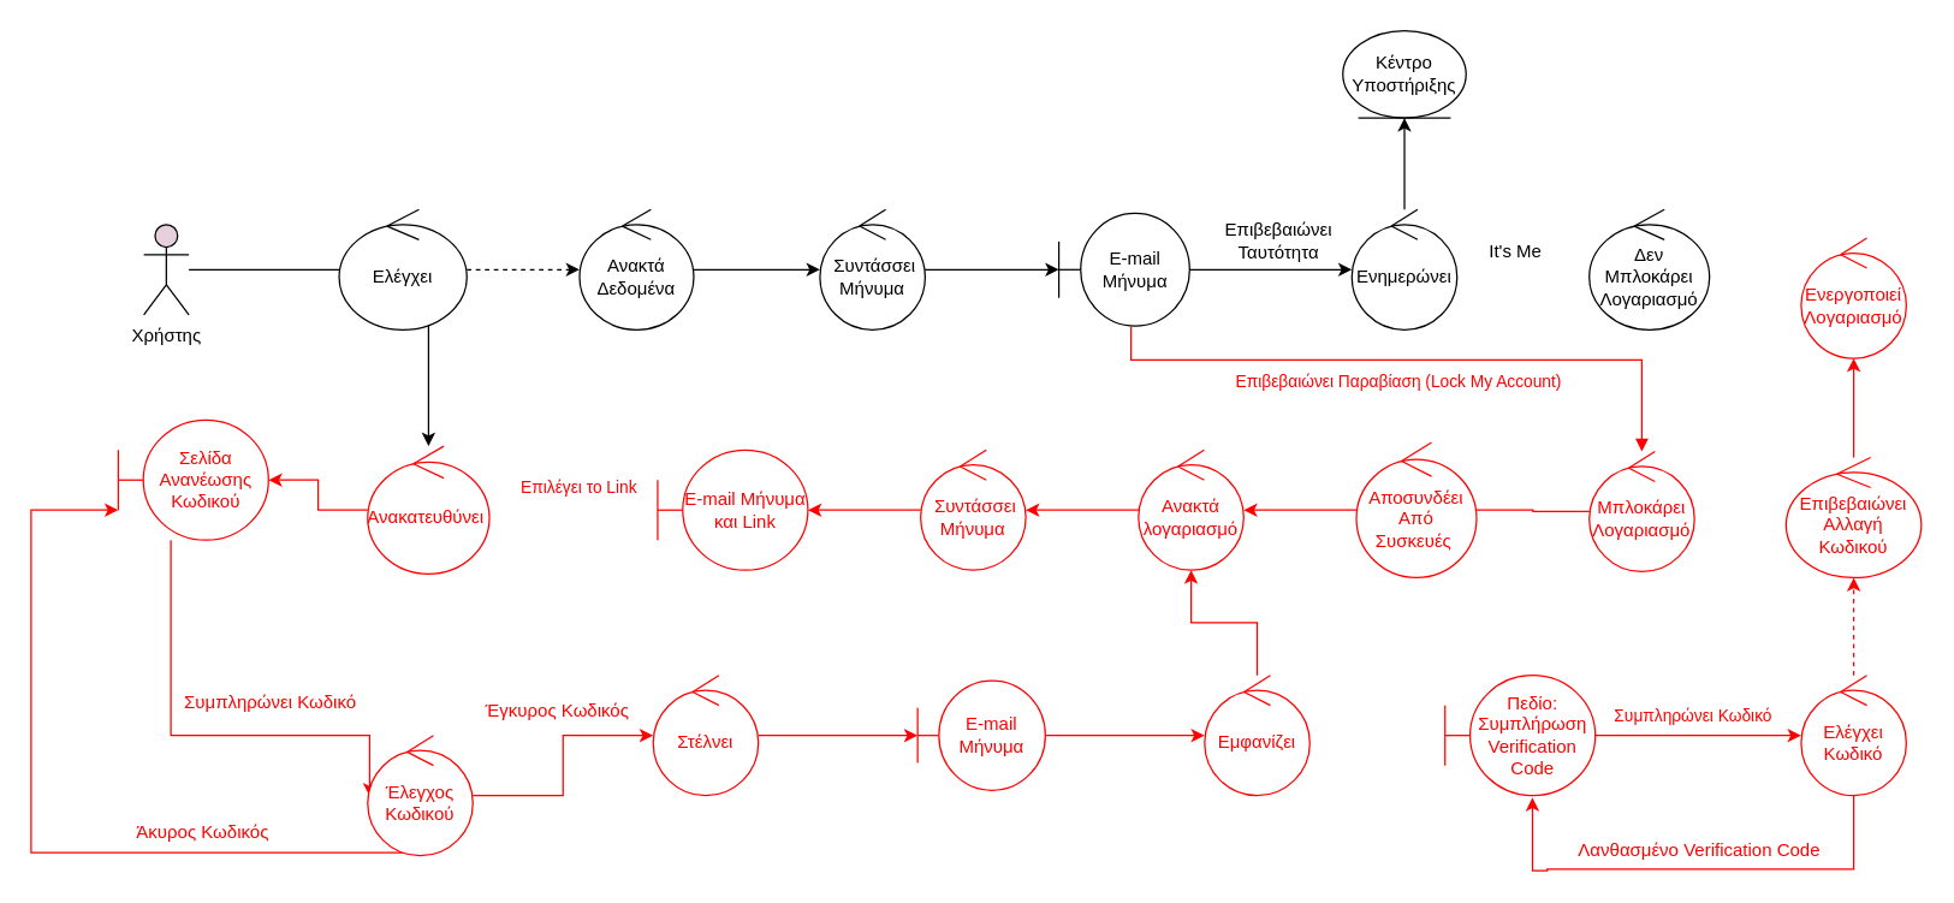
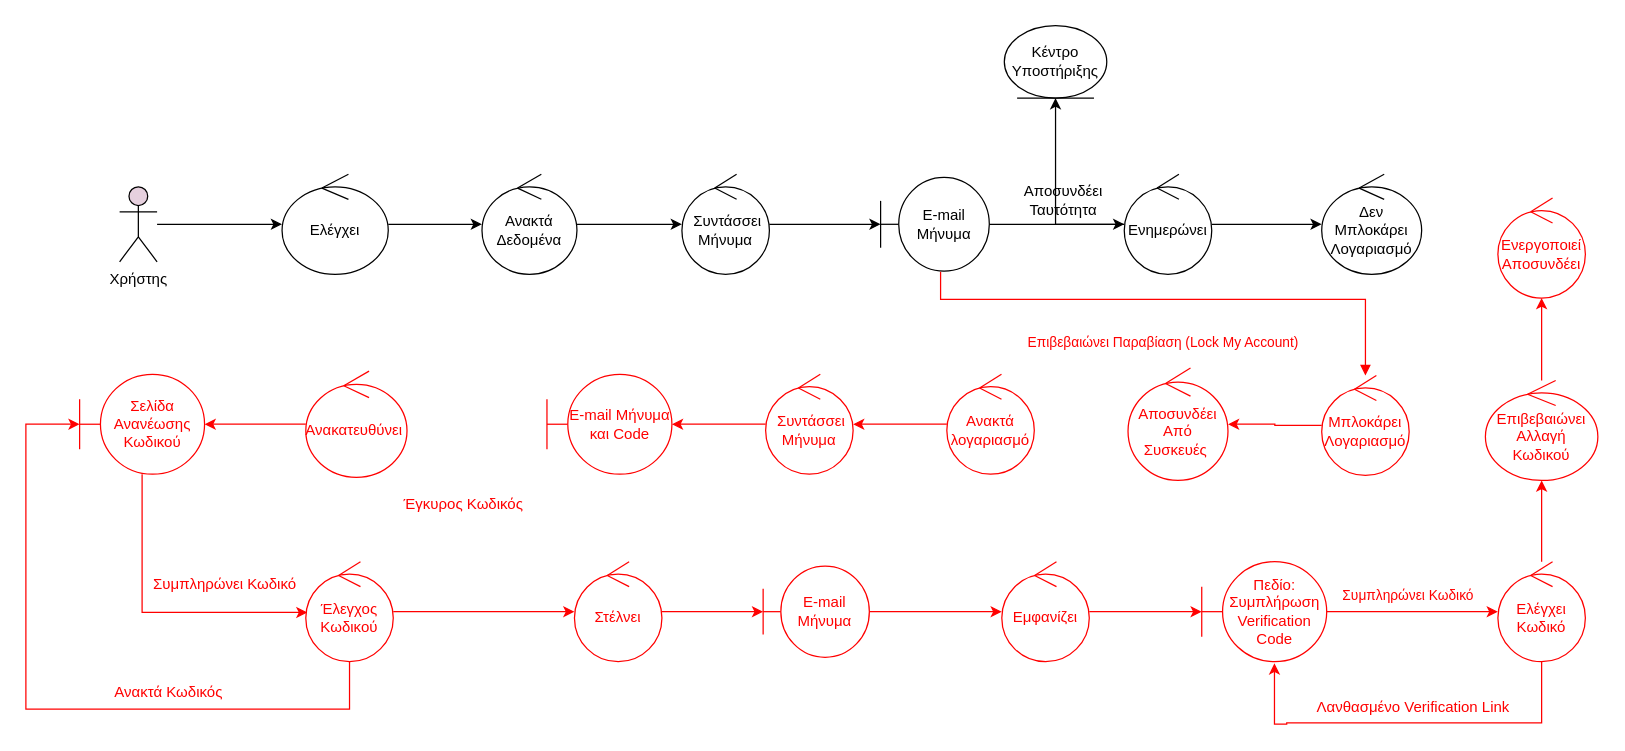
- <mxCell id="15" value="Κέντρο Υποστήριξης" style="ellipse;shape=umlEntity;whiteSpace=wrap;html=1;" parent="1" vertex="1"><mxGeometry x="893" y="20" width="82" height="58" as="geometry" /></mxCell>
+ <mxCell id="15" value="Κέντρο Υποστήριξης" style="ellipse;shape=umlEntity;whiteSpace=wrap;html=1;" parent="1" vertex="1"><mxGeometry x="803" y="20" width="82" height="58" as="geometry" /></mxCell>
- <mxCell id="50" value="&lt;font color=&quot;#000000&quot;&gt;Επιβεβαιώνει &lt;br&gt;Ταυτότητα&lt;/font&gt;" style="text;html=1;align=center;verticalAlign=middle;resizable=0;points=[];autosize=1;strokeColor=none;fillColor=none;fontColor=#FF0000;" parent="1" vertex="1"><mxGeometry x="809" y="144" width="81" height="32" as="geometry" /></mxCell>
+ <mxCell id="50" value="&lt;font color=&quot;#000000&quot;&gt;Αποσυνδέει &lt;br&gt;Ταυτότητα&lt;/font&gt;" style="text;html=1;align=center;verticalAlign=middle;resizable=0;points=[];autosize=1;strokeColor=none;fillColor=none;fontColor=#FF0000;" parent="1" vertex="1"><mxGeometry x="809" y="144" width="81" height="32" as="geometry" /></mxCell>
- <mxCell id="17" value="&lt;font color=&quot;#000000&quot;&gt;&amp;nbsp;It's Me&lt;/font&gt;" style="text;html=1;align=center;verticalAlign=middle;resizable=0;points=[];autosize=1;strokeColor=none;fillColor=none;fontColor=#FF0000;" parent="1" vertex="1"><mxGeometry x="982" y="158" width="48" height="18" as="geometry" /></mxCell>
- <mxCell id="4" value="" style="edgeStyle=orthogonalEdgeStyle;rounded=0;orthogonalLoop=1;jettySize=auto;html=1;dashed=1;" parent="1" source="5" target="9" edge="1"><mxGeometry relative="1" as="geometry" /></mxCell>
+ <mxCell id="4" value="" style="edgeStyle=orthogonalEdgeStyle;rounded=0;orthogonalLoop=1;jettySize=auto;html=1;" parent="1" source="5" target="9" edge="1"><mxGeometry relative="1" as="geometry" /></mxCell>
+ <mxCell id="13" value="" style="edgeStyle=orthogonalEdgeStyle;rounded=0;orthogonalLoop=1;jettySize=auto;html=1;" parent="1" source="14" target="16" edge="1"><mxGeometry relative="1" as="geometry" /></mxCell>
- <mxCell id="49" value="Ενεργοποιεί Λογαριασμό" style="ellipse;shape=umlControl;whiteSpace=wrap;html=1;fontColor=#FF0000;strokeColor=#FF0000;" parent="1" vertex="1"><mxGeometry x="1198" y="158" width="70" height="80" as="geometry" /></mxCell>
+ <mxCell id="49" value="Ενεργοποιεί Αποσυνδέει" style="ellipse;shape=umlControl;whiteSpace=wrap;html=1;fontColor=#FF0000;strokeColor=#FF0000;" parent="1" vertex="1"><mxGeometry x="1198" y="158" width="70" height="80" as="geometry" /></mxCell>
- <mxCell id="2" value="" style="edgeStyle=orthogonalEdgeStyle;rounded=0;orthogonalLoop=1;jettySize=auto;html=1;" parent="1" source="3" target="29" edge="1"><mxGeometry relative="1" as="geometry" /></mxCell>
+ <mxCell id="2" value="" style="edgeStyle=orthogonalEdgeStyle;rounded=0;orthogonalLoop=1;jettySize=auto;html=1;" parent="1" source="3" target="5" edge="1"><mxGeometry relative="1" as="geometry" /></mxCell>
- <mxCell id="51" value="&lt;span style=&quot;color: rgb(255, 0, 0); font-size: 11px;&quot;&gt;Επιβεβαιώνει Παραβίαση (Lock My Account)&lt;/span&gt;" style="text;html=1;align=center;verticalAlign=middle;resizable=0;points=[];autosize=1;strokeColor=none;fillColor=none;fontColor=#000000;" parent="1" vertex="1"><mxGeometry x="816.5" y="244" width="227" height="19" as="geometry" /></mxCell>
+ <mxCell id="51" value="&lt;span style=&quot;color: rgb(255, 0, 0); font-size: 11px;&quot;&gt;Επιβεβαιώνει Παραβίαση (Lock My Account)&lt;/span&gt;" style="text;html=1;align=center;verticalAlign=middle;resizable=0;points=[];autosize=1;strokeColor=none;fillColor=none;fontColor=#000000;" parent="1" vertex="1"><mxGeometry x="816.5" y="264" width="227" height="19" as="geometry" /></mxCell>
- <mxCell id="31" value="Σελίδα Ανανέωσης Κωδικού" style="shape=umlBoundary;whiteSpace=wrap;html=1;fontColor=#FF0000;strokeColor=#FF0000;" parent="1" vertex="1"><mxGeometry x="78" y="279" width="100" height="80" as="geometry" /></mxCell>
+ <mxCell id="31" value="Σελίδα Ανανέωσης Κωδικού" style="shape=umlBoundary;whiteSpace=wrap;html=1;fontColor=#FF0000;strokeColor=#FF0000;" parent="1" vertex="1"><mxGeometry x="63" y="299" width="100" height="80" as="geometry" /></mxCell>
- <mxCell id="52" value="&lt;span style=&quot;color: rgb(255, 0, 0); font-size: 11px;&quot;&gt;Επιλέγει το Link&amp;nbsp;&lt;/span&gt;" style="text;html=1;align=center;verticalAlign=middle;resizable=0;points=[];autosize=1;strokeColor=none;fillColor=none;fontColor=#000000;" parent="1" vertex="1"><mxGeometry x="341" y="314" width="90" height="19" as="geometry" /></mxCell>
- <mxCell id="27" value="&lt;font color=&quot;#ff0000&quot;&gt;E-mail Μήνυμα και Link&lt;/font&gt;" style="shape=umlBoundary;whiteSpace=wrap;html=1;strokeColor=#FF0000;" parent="1" vertex="1"><mxGeometry x="437" y="299" width="100" height="80" as="geometry" /></mxCell>
+ <mxCell id="27" value="&lt;font color=&quot;#ff0000&quot;&gt;E-mail Μήνυμα και Code&lt;/font&gt;" style="shape=umlBoundary;whiteSpace=wrap;html=1;strokeColor=#FF0000;" parent="1" vertex="1"><mxGeometry x="437" y="299" width="100" height="80" as="geometry" /></mxCell>
- <mxCell id="21" value="" style="edgeStyle=orthogonalEdgeStyle;rounded=0;orthogonalLoop=1;jettySize=auto;html=1;fontColor=#000000;strokeColor=#FF0000;" parent="1" source="22" target="24" edge="1"><mxGeometry relative="1" as="geometry" /></mxCell>
- <mxCell id="19" value="" style="edgeStyle=orthogonalEdgeStyle;rounded=0;orthogonalLoop=1;jettySize=auto;html=1;fontColor=#000000;strokeColor=#FF0000;endArrow=none;" parent="1" source="20" target="22" edge="1"><mxGeometry relative="1" as="geometry" /></mxCell>
+ <mxCell id="19" value="" style="edgeStyle=orthogonalEdgeStyle;rounded=0;orthogonalLoop=1;jettySize=auto;html=1;fontColor=#000000;strokeColor=#FF0000;" parent="1" source="20" target="22" edge="1"><mxGeometry relative="1" as="geometry" /></mxCell>
- <mxCell id="40" value="" style="edgeStyle=orthogonalEdgeStyle;rounded=0;orthogonalLoop=1;jettySize=auto;html=1;fontColor=#FF0000;strokeColor=#FF0000;" parent="1" source="41" target="24" edge="1"><mxGeometry relative="1" as="geometry" /></mxCell>
+ <mxCell id="40" value="" style="edgeStyle=orthogonalEdgeStyle;rounded=0;orthogonalLoop=1;jettySize=auto;html=1;fontColor=#FF0000;strokeColor=#FF0000;" parent="1" source="41" target="43" edge="1"><mxGeometry relative="1" as="geometry" /></mxCell>
- <mxCell id="44" value="" style="edgeStyle=orthogonalEdgeStyle;rounded=0;orthogonalLoop=1;jettySize=auto;html=1;fontColor=#FF0000;strokeColor=#FF0000;dashed=1;" parent="1" source="46" target="48" edge="1"><mxGeometry relative="1" as="geometry" /></mxCell>
+ <mxCell id="44" value="" style="edgeStyle=orthogonalEdgeStyle;rounded=0;orthogonalLoop=1;jettySize=auto;html=1;fontColor=#FF0000;strokeColor=#FF0000;" parent="1" source="46" target="48" edge="1"><mxGeometry relative="1" as="geometry" /></mxCell>
- <mxCell id="54" value="&lt;font color=&quot;#ff0000&quot;&gt;Έγκυρος Κωδικός&lt;/font&gt;" style="text;html=1;align=center;verticalAlign=middle;resizable=0;points=[];autosize=1;strokeColor=none;fillColor=none;fontColor=#000000;" parent="1" vertex="1"><mxGeometry x="317" y="464" width="105" height="18" as="geometry" /></mxCell>
+ <mxCell id="54" value="&lt;font color=&quot;#ff0000&quot;&gt;Έγκυρος Κωδικός&lt;/font&gt;" style="text;html=1;align=center;verticalAlign=middle;resizable=0;points=[];autosize=1;strokeColor=none;fillColor=none;fontColor=#000000;" parent="1" vertex="1"><mxGeometry x="317" y="394" width="105" height="18" as="geometry" /></mxCell>
- <mxCell id="37" value="Στέλνει" style="ellipse;shape=umlControl;whiteSpace=wrap;html=1;fontColor=#FF0000;strokeColor=#FF0000;" parent="1" vertex="1"><mxGeometry x="434" y="449" width="70" height="80" as="geometry" /></mxCell>
+ <mxCell id="37" value="Στέλνει" style="ellipse;shape=umlControl;whiteSpace=wrap;html=1;fontColor=#FF0000;strokeColor=#FF0000;" parent="1" vertex="1"><mxGeometry x="459" y="449" width="70" height="80" as="geometry" /></mxCell>
- <mxCell id="34" value="Έλεγχος Κωδικού" style="ellipse;shape=umlControl;whiteSpace=wrap;html=1;fontColor=#FF0000;strokeColor=#FF0000;" parent="1" vertex="1"><mxGeometry x="244" y="489" width="70" height="80" as="geometry" /></mxCell>
+ <mxCell id="34" value="Έλεγχος Κωδικού" style="ellipse;shape=umlControl;whiteSpace=wrap;html=1;fontColor=#FF0000;strokeColor=#FF0000;" parent="1" vertex="1"><mxGeometry x="244" y="449" width="70" height="80" as="geometry" /></mxCell>
- <mxCell id="55" value="Άκυρος Κωδικός" style="text;html=1;align=center;verticalAlign=middle;resizable=0;points=[];autosize=1;strokeColor=none;fillColor=none;fontColor=#FF0000;" parent="1" vertex="1"><mxGeometry x="85" y="545" width="98" height="18" as="geometry" /></mxCell>
+ <mxCell id="55" value="Ανακτά Κωδικός" style="text;html=1;align=center;verticalAlign=middle;resizable=0;points=[];autosize=1;strokeColor=none;fillColor=none;fontColor=#FF0000;" parent="1" vertex="1"><mxGeometry x="85" y="545" width="98" height="18" as="geometry" /></mxCell>
- <mxCell id="56" value="Λανθασμένο Verification Code" style="text;html=1;align=center;verticalAlign=middle;resizable=0;points=[];autosize=1;strokeColor=none;fillColor=none;fontColor=#FF0000;" parent="1" vertex="1"><mxGeometry x="1044" y="557" width="171" height="18" as="geometry" /></mxCell>
+ <mxCell id="56" value="Λανθασμένο Verification Link" style="text;html=1;align=center;verticalAlign=middle;resizable=0;points=[];autosize=1;strokeColor=none;fillColor=none;fontColor=#FF0000;" parent="1" vertex="1"><mxGeometry x="1044" y="557" width="171" height="18" as="geometry" /></mxCell>
